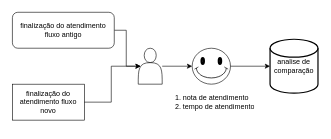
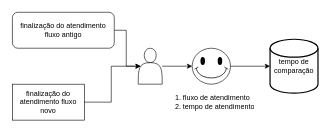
- <mxCell id="10" value="analise de comparação" style="strokeWidth=2;html=1;shape=mxgraph.flowchart.database;whiteSpace=wrap;" vertex="1" parent="1"><mxGeometry x="450" y="65" width="80" height="90" as="geometry" /></mxCell>
+ <mxCell id="10" value="tempo de comparação" style="strokeWidth=2;html=1;shape=mxgraph.flowchart.database;whiteSpace=wrap;" vertex="1" parent="1"><mxGeometry x="450" y="65" width="80" height="90" as="geometry" /></mxCell>
- <mxCell id="9" value="&lt;ol&gt;&lt;li&gt;nota de atendimento&lt;/li&gt;&lt;li&gt;tempo de atendimento&lt;br&gt;&lt;/li&gt;&lt;/ol&gt;" style="text;strokeColor=none;fillColor=none;html=1;whiteSpace=wrap;verticalAlign=middle;overflow=hidden;" vertex="1" parent="1"><mxGeometry x="263" y="130" width="178" height="80" as="geometry" /></mxCell>
+ <mxCell id="9" value="&lt;ol&gt;&lt;li&gt;fluxo de atendimento&lt;/li&gt;&lt;li&gt;tempo de atendimento&lt;br&gt;&lt;/li&gt;&lt;/ol&gt;" style="text;strokeColor=none;fillColor=none;html=1;whiteSpace=wrap;verticalAlign=middle;overflow=hidden;" vertex="1" parent="1"><mxGeometry x="263" y="130" width="178" height="80" as="geometry" /></mxCell>
